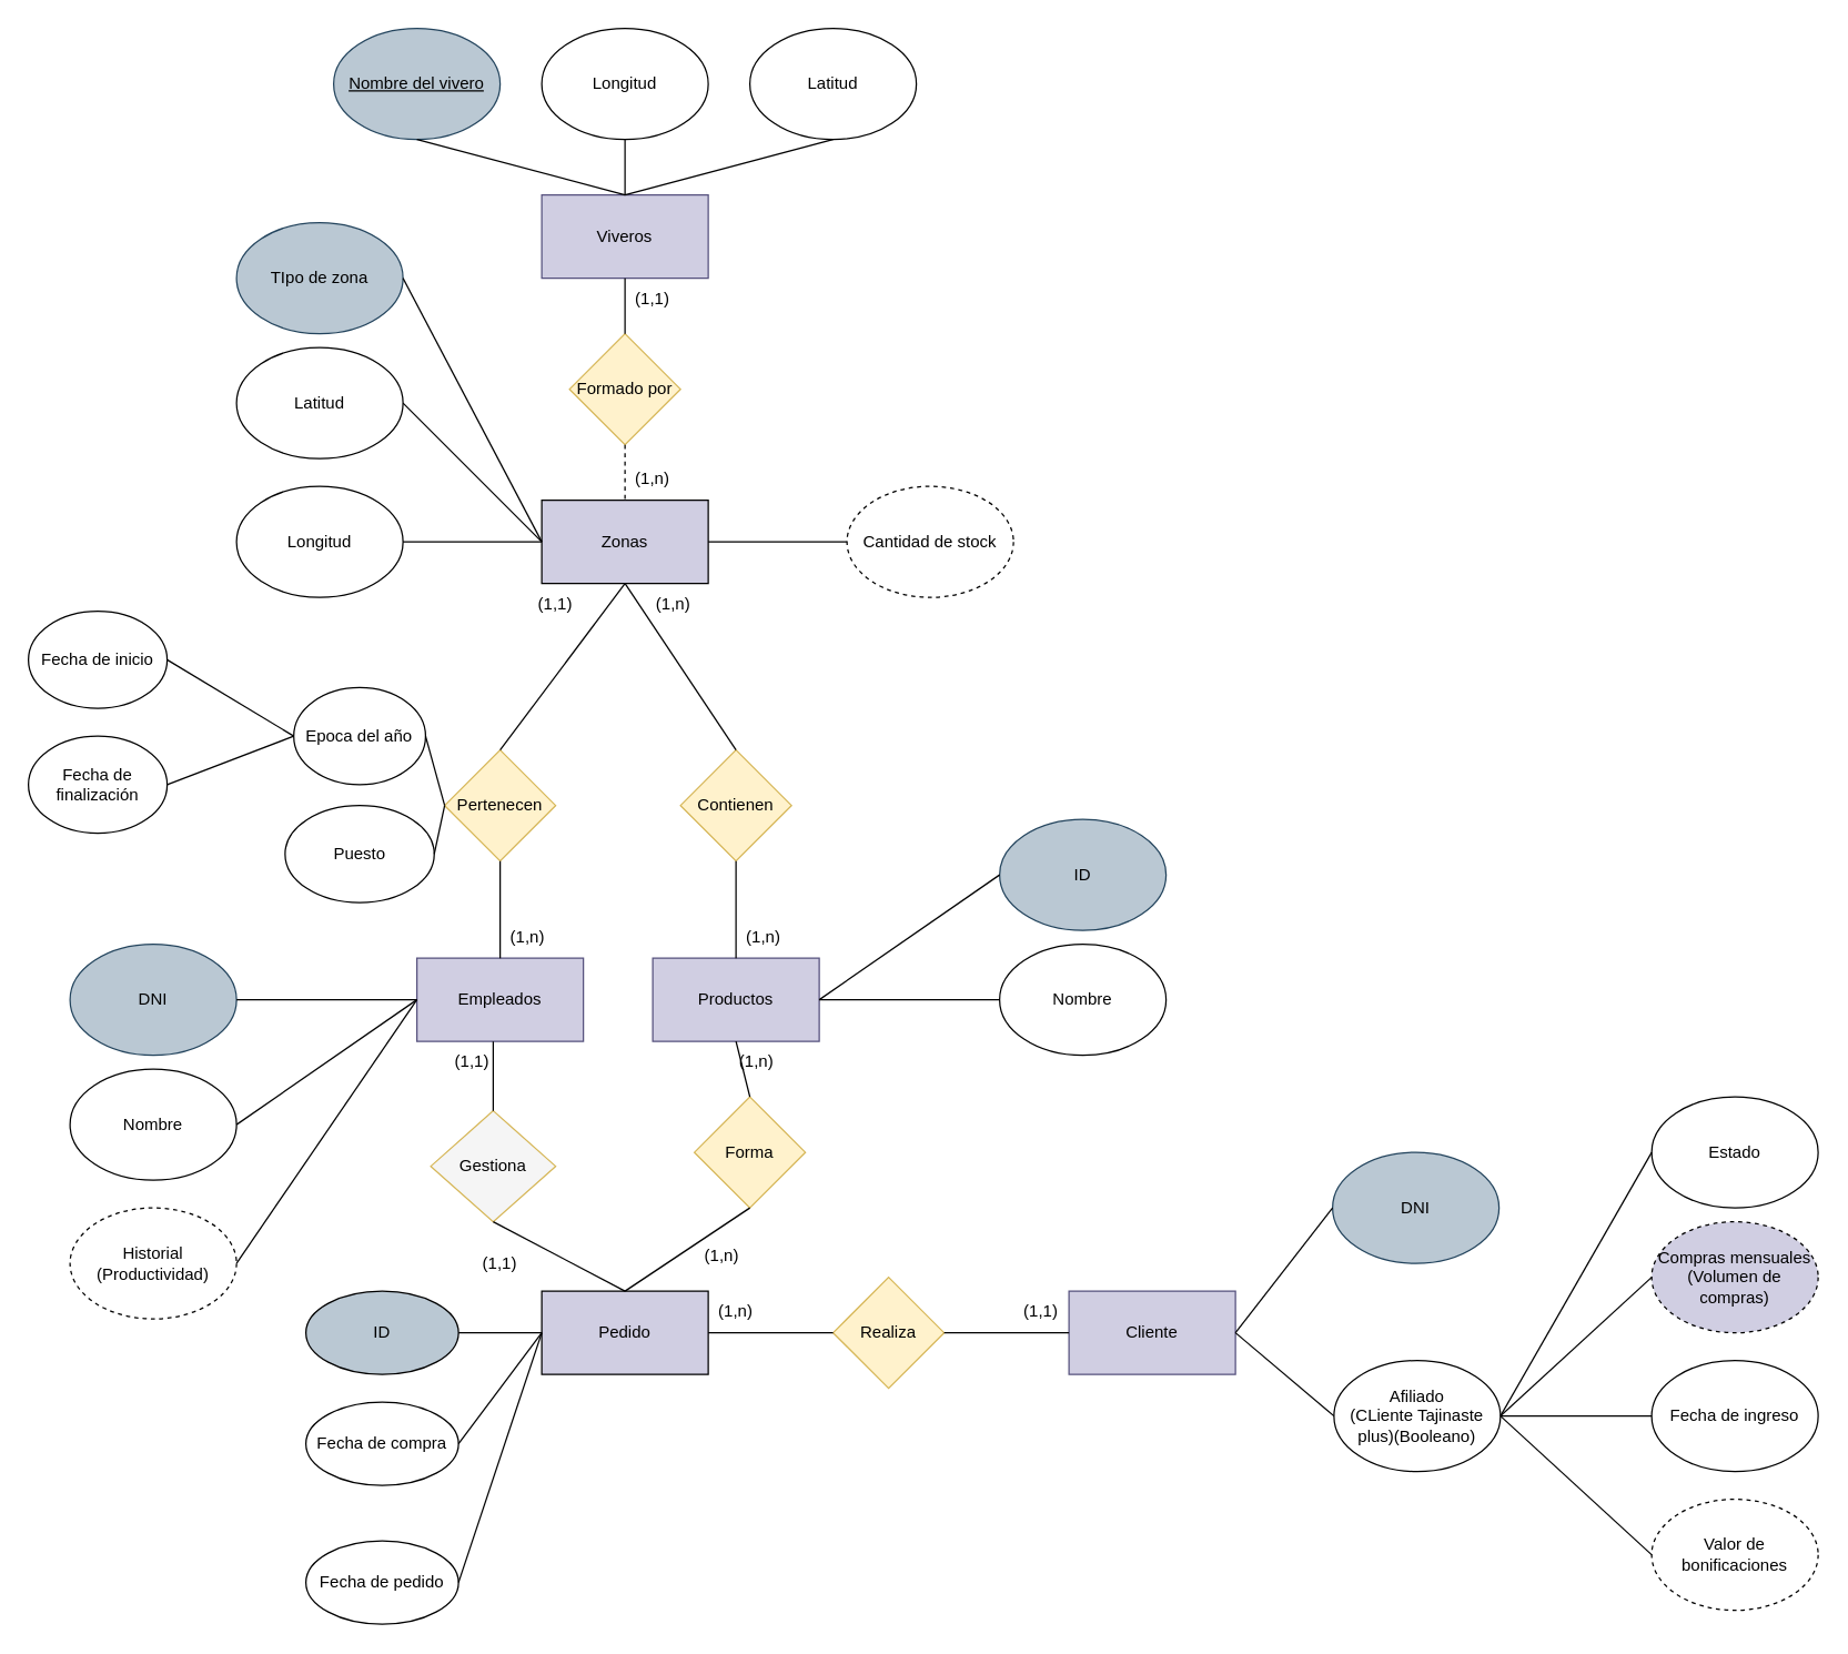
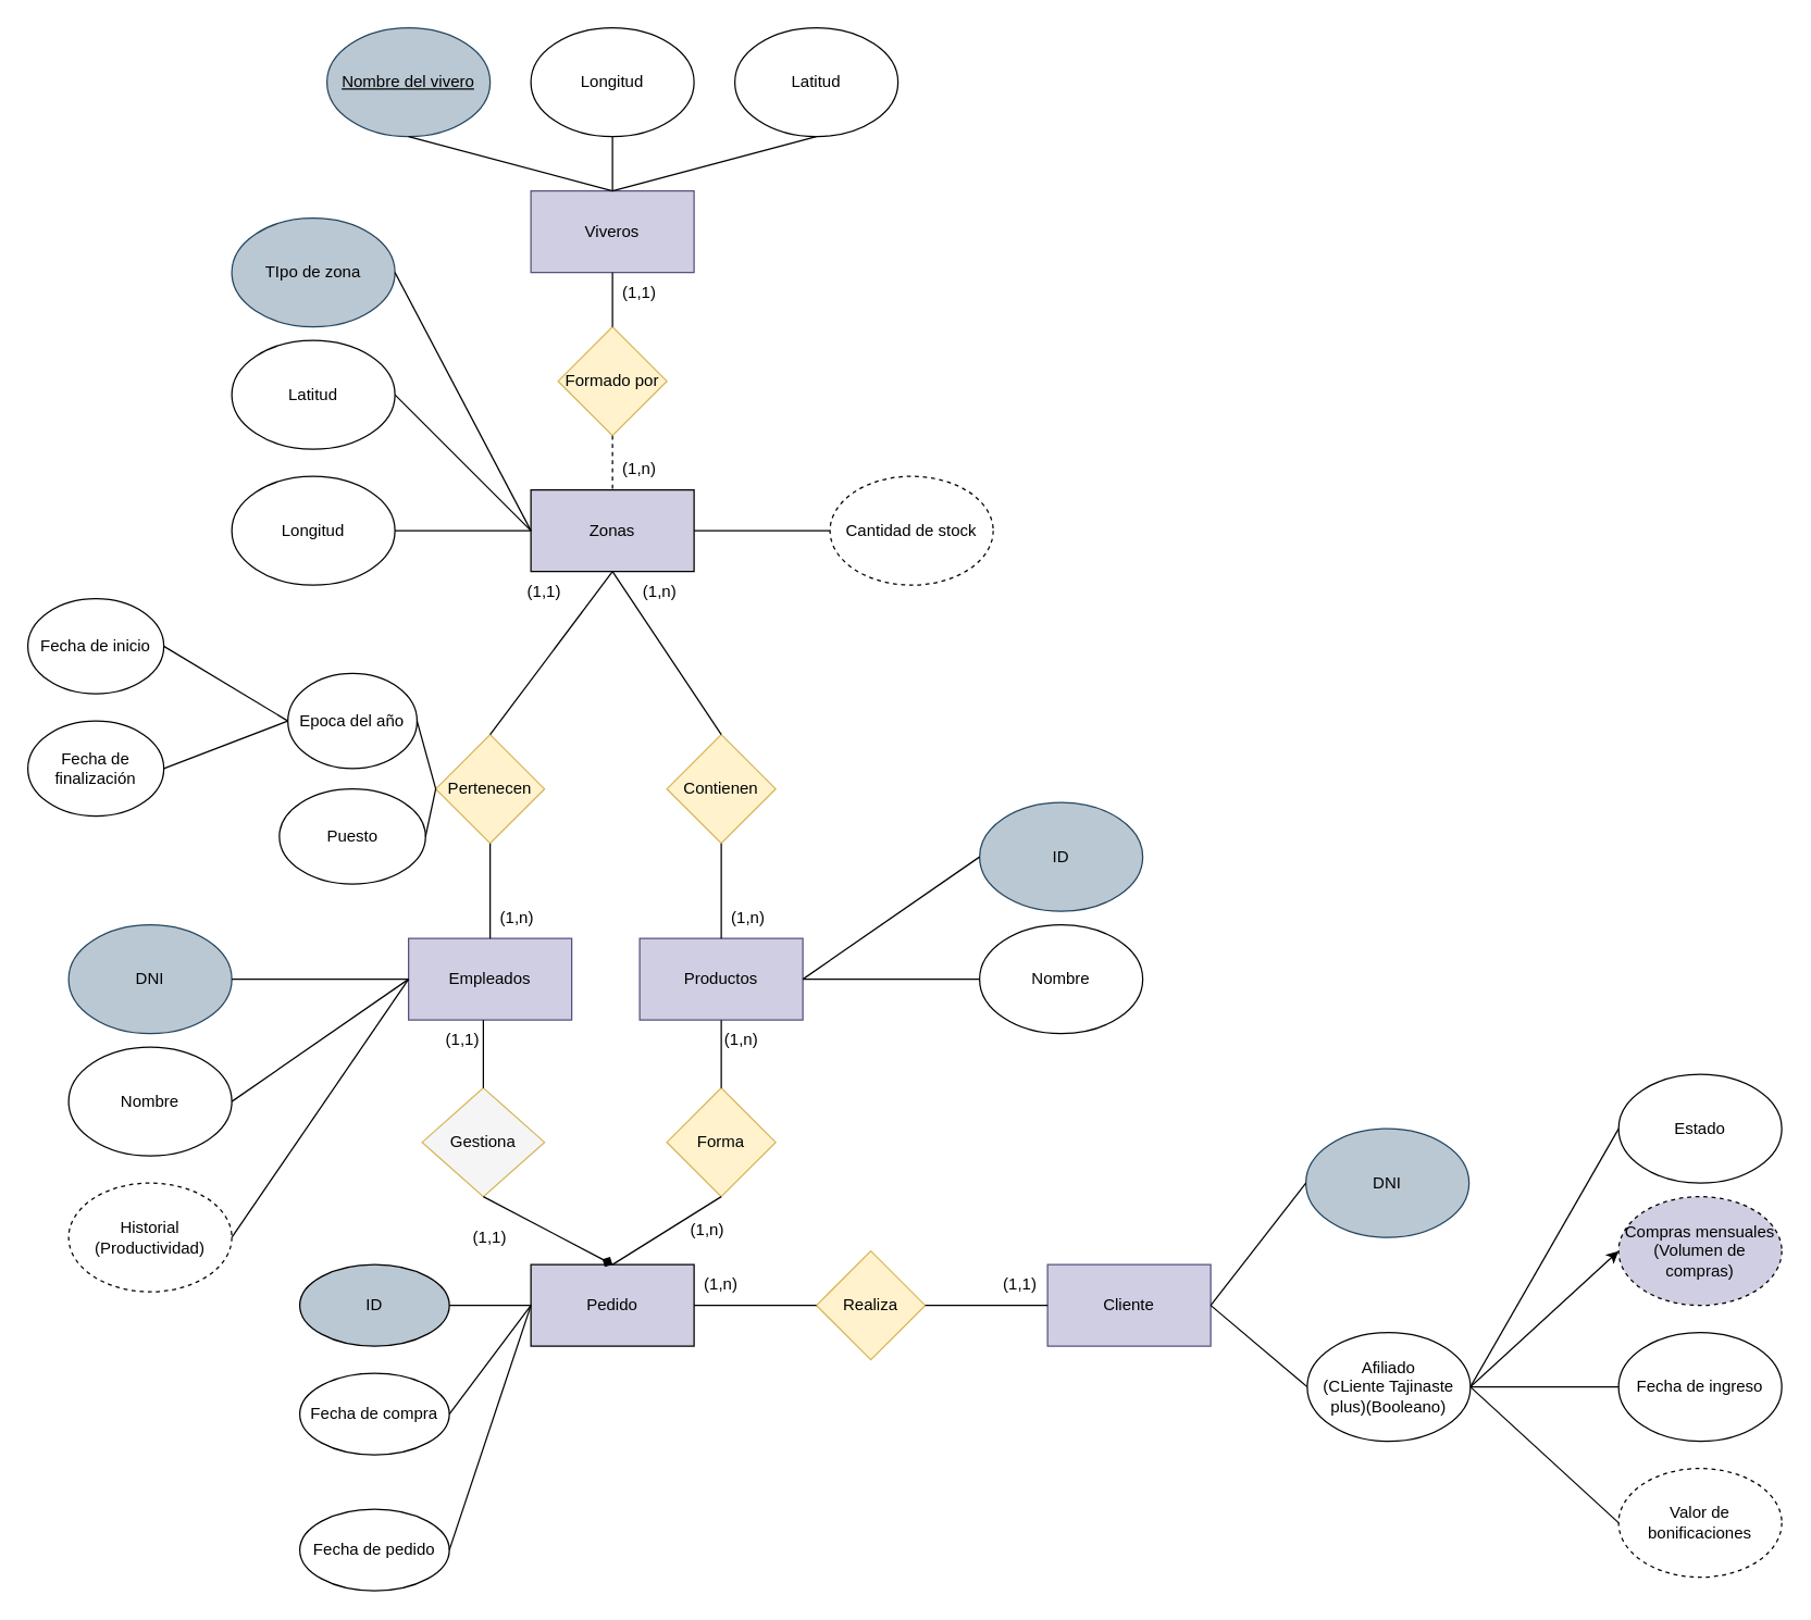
- <mxCell id="69" value="Forma" style="rhombus;whiteSpace=wrap;html=1;fillColor=#fff2cc;strokeColor=#d6b656;" vertex="1" parent="1"><mxGeometry x="500" y="790" width="80" height="80" as="geometry" /></mxCell>
+ <mxCell id="69" value="Forma" style="rhombus;whiteSpace=wrap;html=1;fillColor=#fff2cc;strokeColor=#d6b656;" vertex="1" parent="1"><mxGeometry x="490" y="800" width="80" height="80" as="geometry" /></mxCell>
- <mxCell id="59" value="" style="endArrow=none;html=1;rounded=0;exitX=1;exitY=0.5;exitDx=0;exitDy=0;entryX=0;entryY=0.5;entryDx=0;entryDy=0;" parent="1" source="84" target="57" edge="1"><mxGeometry width="50" height="50" relative="1" as="geometry"><mxPoint x="670" y="1230" as="sourcePoint" /><mxPoint x="740" y="1320" as="targetPoint" /></mxGeometry></mxCell>
+ <mxCell id="59" value="" style="endArrow=classic;html=1;rounded=0;exitX=1;exitY=0.5;exitDx=0;exitDy=0;entryX=0;entryY=0.5;entryDx=0;entryDy=0;" parent="1" source="84" target="57" edge="1"><mxGeometry width="50" height="50" relative="1" as="geometry"><mxPoint x="670" y="1230" as="sourcePoint" /><mxPoint x="740" y="1320" as="targetPoint" /></mxGeometry></mxCell>
- <mxCell id="72" value="" style="endArrow=none;html=1;rounded=0;exitX=0.5;exitY=1;exitDx=0;exitDy=0;entryX=0.5;entryY=0;entryDx=0;entryDy=0;" edge="1" parent="1" source="68" target="67"><mxGeometry width="50" height="50" relative="1" as="geometry"><mxPoint x="490" y="940" as="sourcePoint" /><mxPoint x="540" y="890" as="targetPoint" /></mxGeometry></mxCell>
+ <mxCell id="72" value="" style="endArrow=diamond;html=1;rounded=0;exitX=0.5;exitY=1;exitDx=0;exitDy=0;entryX=0.5;entryY=0;entryDx=0;entryDy=0;" edge="1" parent="1" source="68" target="67"><mxGeometry width="50" height="50" relative="1" as="geometry"><mxPoint x="490" y="940" as="sourcePoint" /><mxPoint x="540" y="890" as="targetPoint" /></mxGeometry></mxCell>
